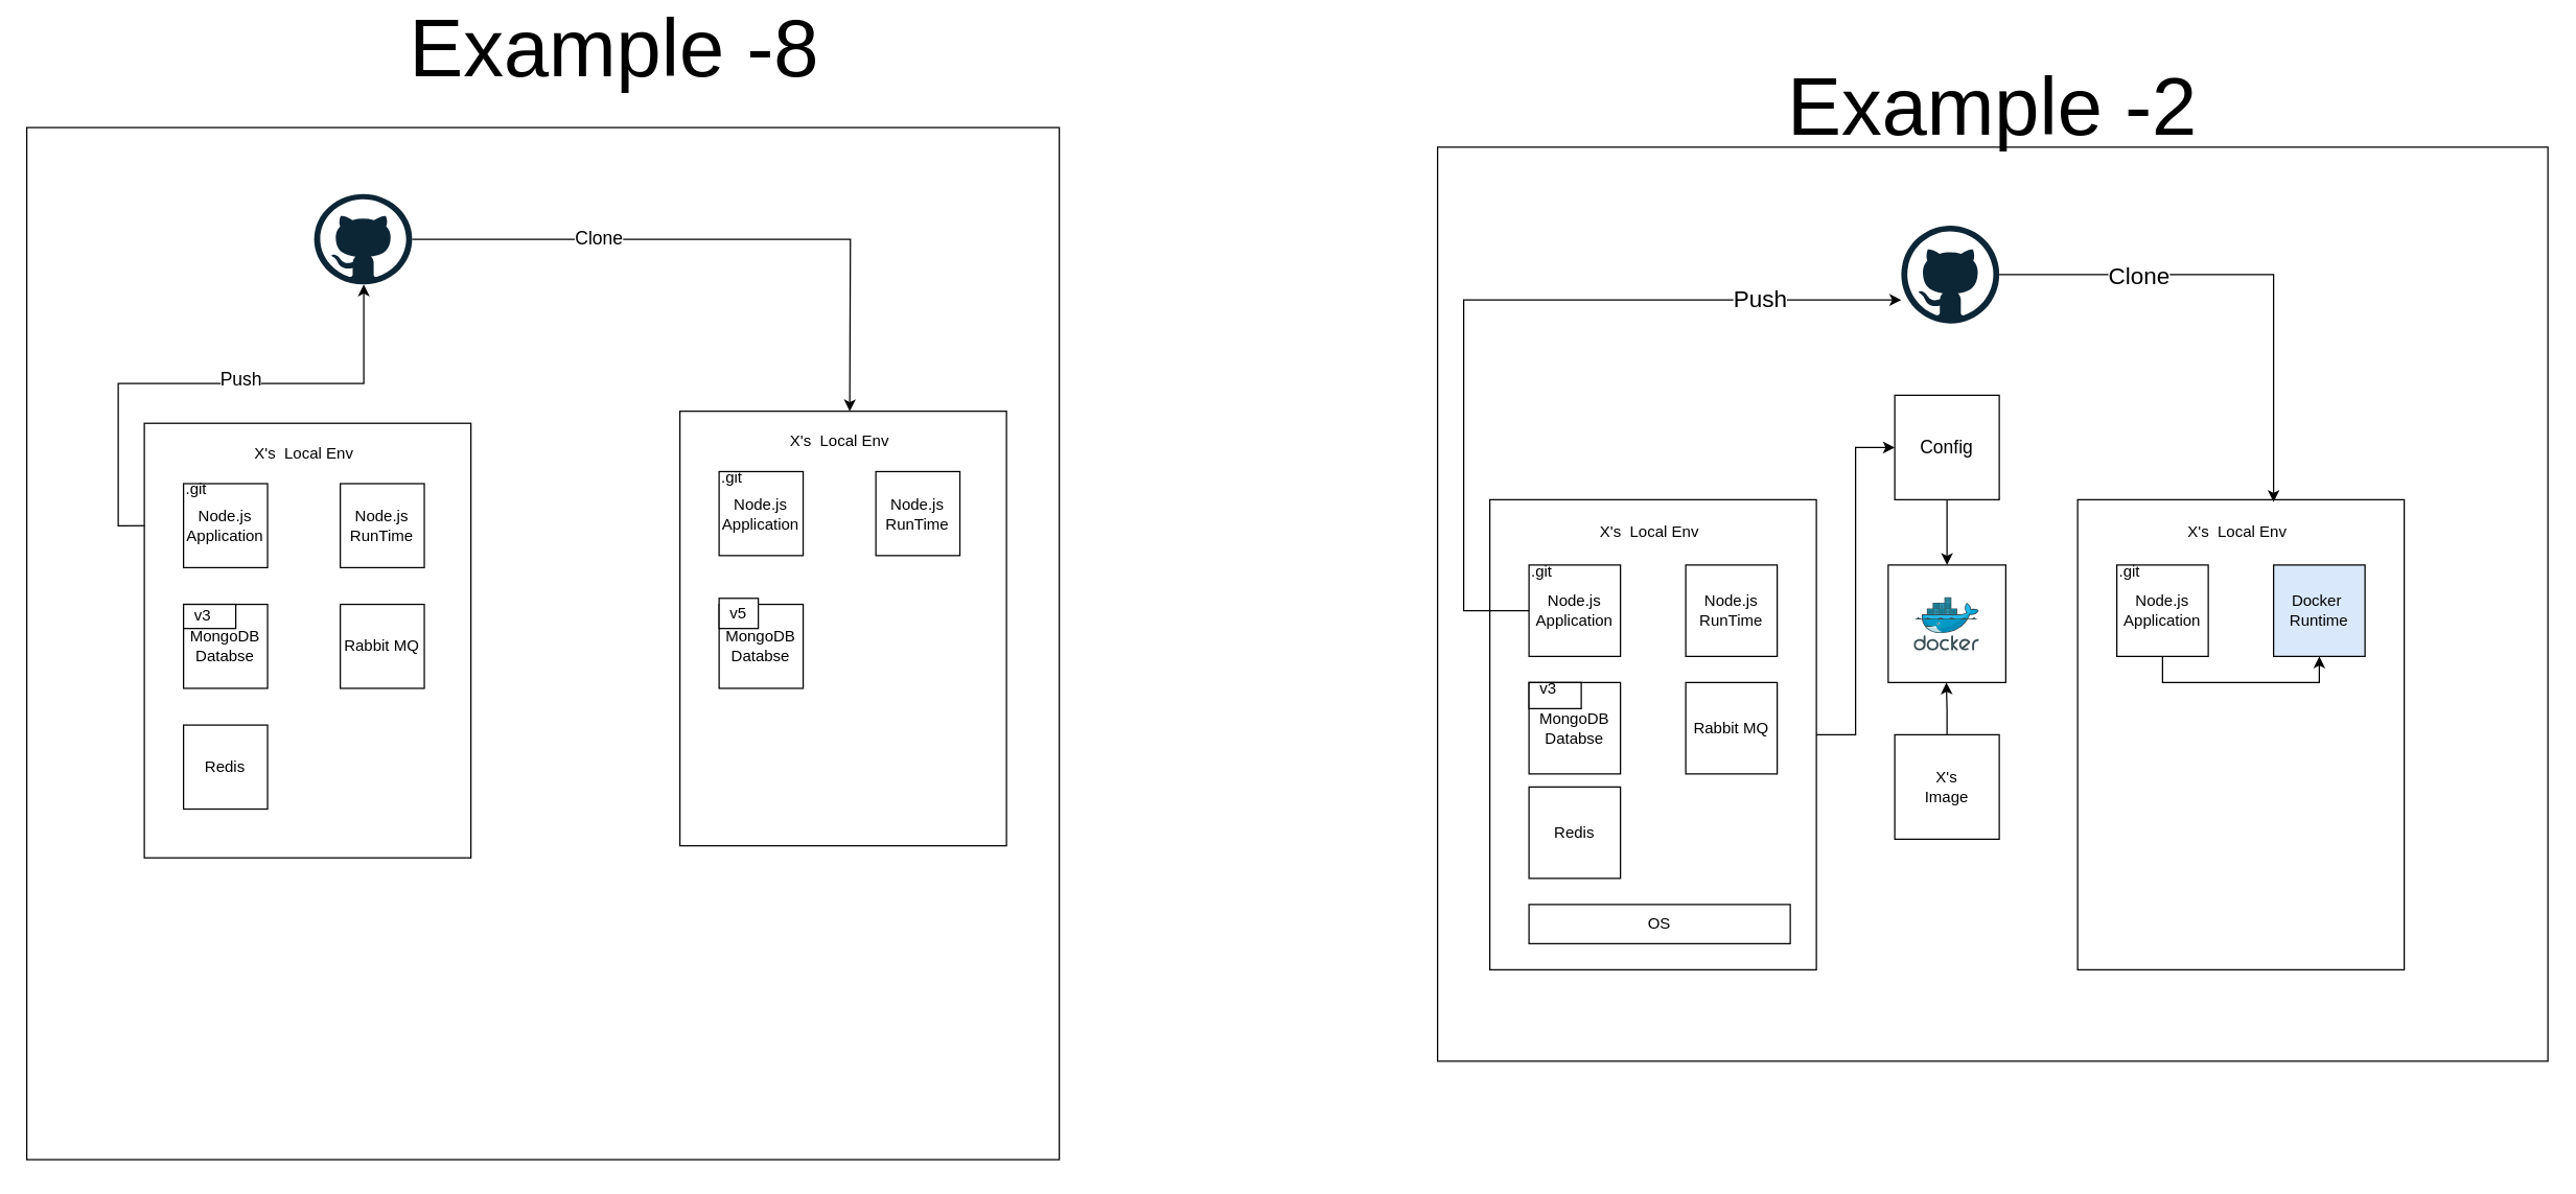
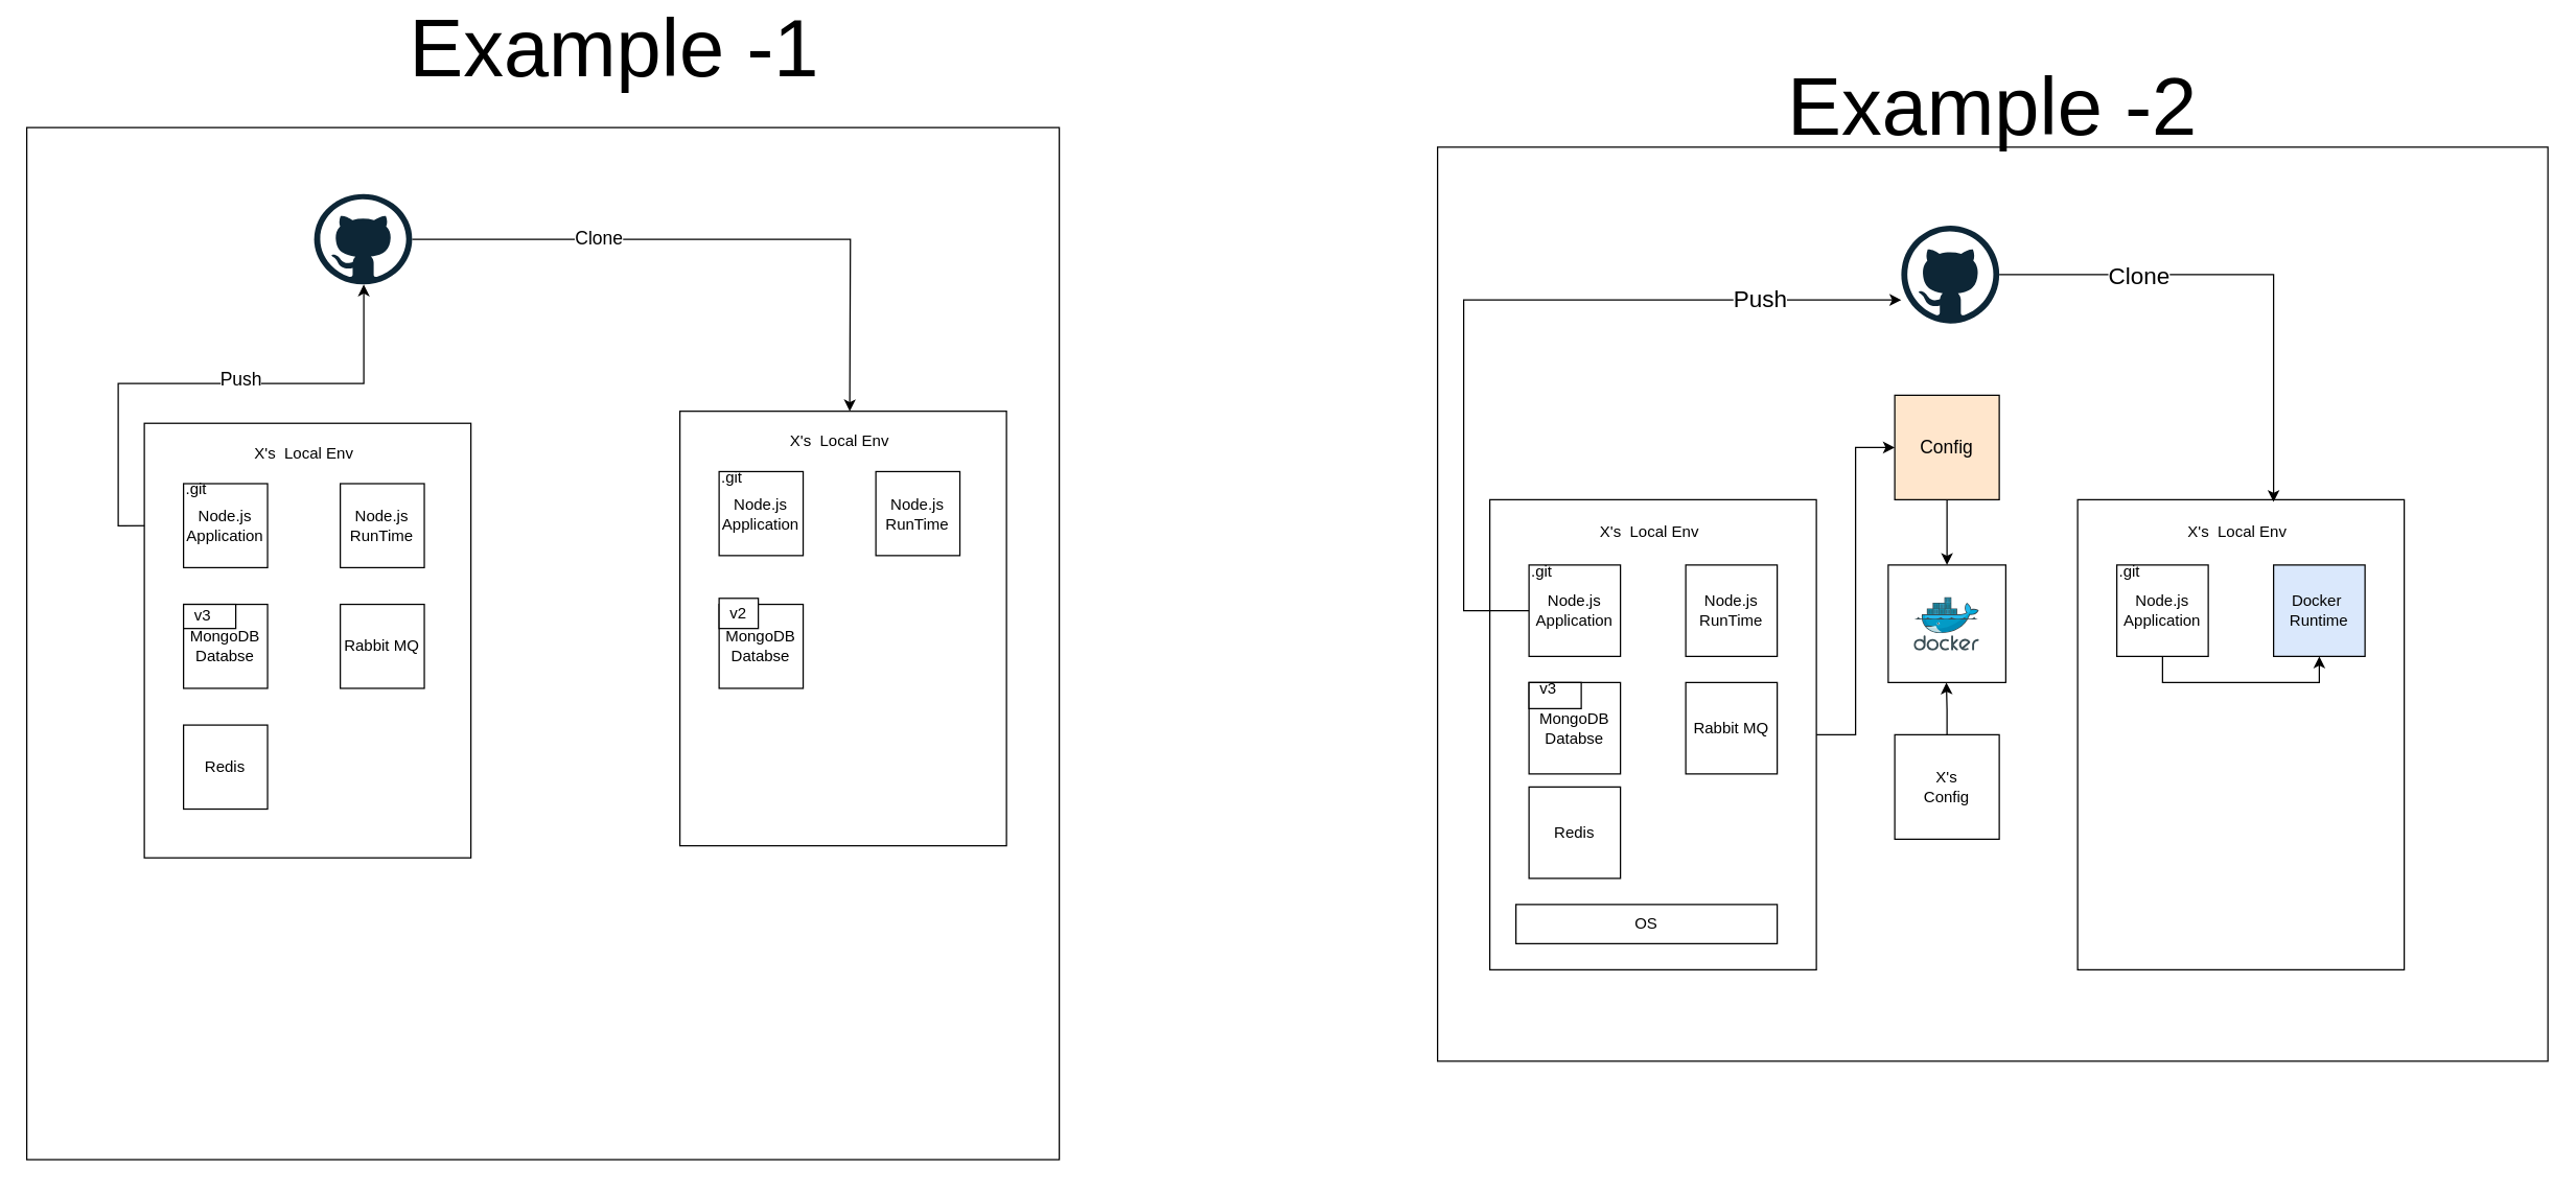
- <mxCell id="64" value="&lt;font style=&quot;font-size: 62px;&quot;&gt;Example -8&lt;/font&gt;" style="text;html=1;strokeColor=none;fillColor=none;align=center;verticalAlign=middle;whiteSpace=wrap;rounded=0;" vertex="1" parent="1"><mxGeometry x="310" y="20" width="320" height="30" as="geometry" /></mxCell>
+ <mxCell id="64" value="&lt;font style=&quot;font-size: 62px;&quot;&gt;Example -1&lt;/font&gt;" style="text;html=1;strokeColor=none;fillColor=none;align=center;verticalAlign=middle;whiteSpace=wrap;rounded=0;" vertex="1" parent="1"><mxGeometry x="310" y="20" width="320" height="30" as="geometry" /></mxCell>
- <mxCell id="18" value="&lt;font style=&quot;font-size: 14px;&quot;&gt;Config&lt;/font&gt;" style="whiteSpace=wrap;html=1;aspect=fixed;" vertex="1" parent="2"><mxGeometry x="350" y="190" width="80" height="80" as="geometry" /></mxCell>
+ <mxCell id="18" value="&lt;font style=&quot;font-size: 14px;&quot;&gt;Config&lt;/font&gt;" style="whiteSpace=wrap;html=1;aspect=fixed;fillColor=#ffe6cc;" vertex="1" parent="2"><mxGeometry x="350" y="190" width="80" height="80" as="geometry" /></mxCell>
- <mxCell id="52" value="v5" style="text;html=1;strokeColor=none;fillColor=none;align=center;verticalAlign=middle;whiteSpace=wrap;rounded=0;" vertex="1" parent="43"><mxGeometry x="15" y="143.285" width="60" height="23.11" as="geometry" /></mxCell>
+ <mxCell id="52" value="v2" style="text;html=1;strokeColor=none;fillColor=none;align=center;verticalAlign=middle;whiteSpace=wrap;rounded=0;" vertex="1" parent="43"><mxGeometry x="15" y="143.285" width="60" height="23.11" as="geometry" /></mxCell>
- <mxCell id="32" value="X's&lt;br&gt;Image" style="whiteSpace=wrap;html=1;aspect=fixed;" vertex="1" parent="2"><mxGeometry x="350" y="450" width="80" height="80" as="geometry" /></mxCell>
+ <mxCell id="32" value="X's&lt;br&gt;Config" style="whiteSpace=wrap;html=1;aspect=fixed;" vertex="1" parent="2"><mxGeometry x="350" y="450" width="80" height="80" as="geometry" /></mxCell>
- <mxCell id="24" value="OS" style="rounded=0;whiteSpace=wrap;html=1;" vertex="1" parent="2"><mxGeometry x="70" y="580" width="200" height="30" as="geometry" /></mxCell>
+ <mxCell id="24" value="OS" style="rounded=0;whiteSpace=wrap;html=1;" vertex="1" parent="2"><mxGeometry x="60" y="580" width="200" height="30" as="geometry" /></mxCell>
